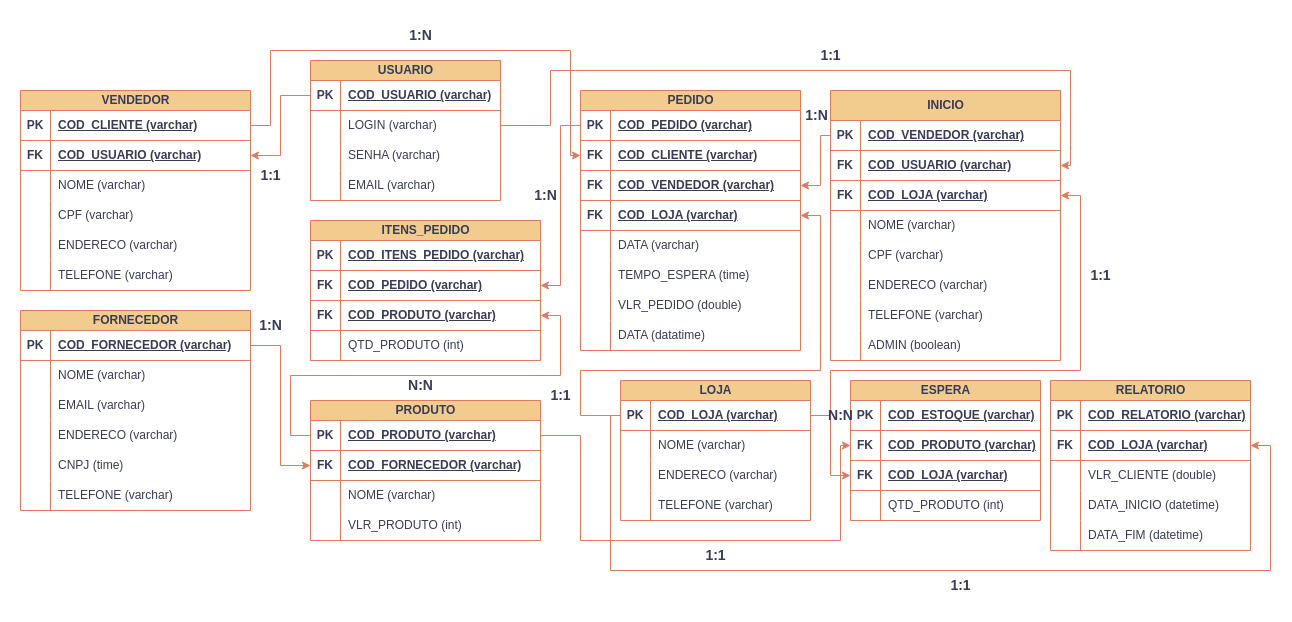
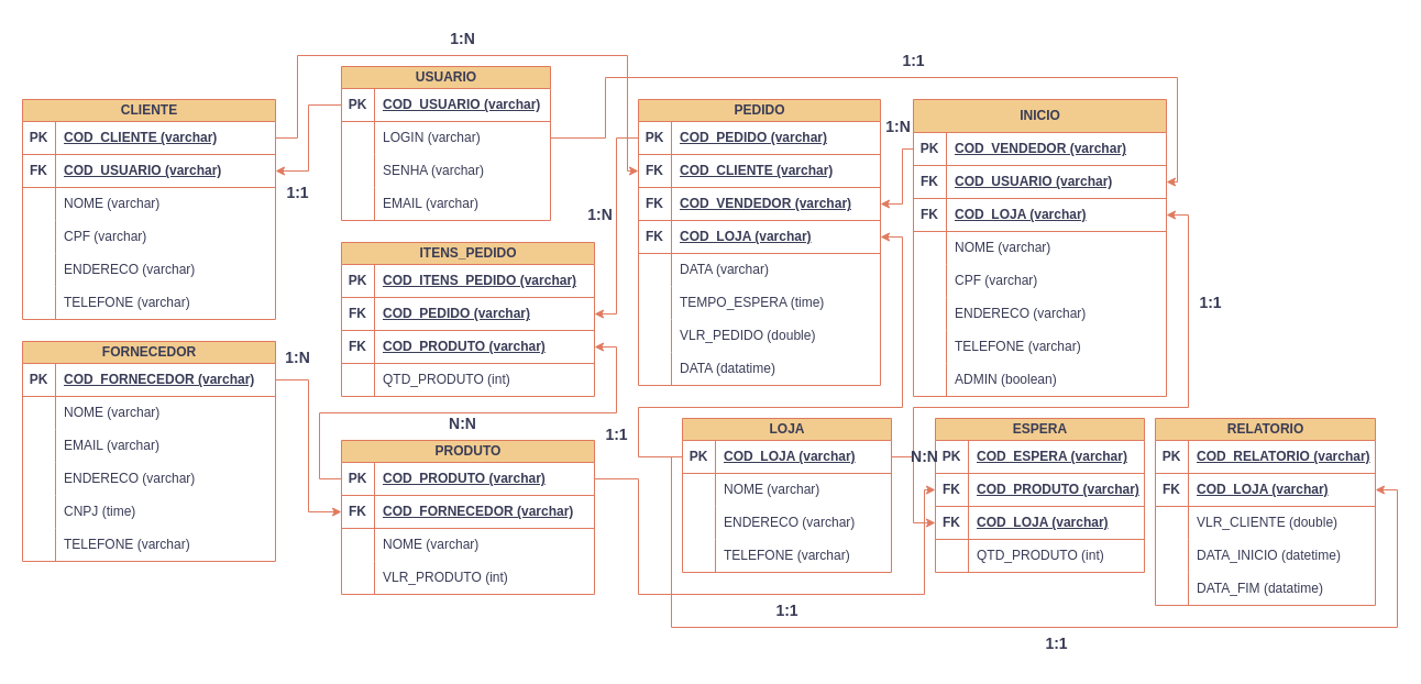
- <mxCell id="75" value="VENDEDOR" style="shape=table;startSize=20;container=1;collapsible=1;childLayout=tableLayout;fixedRows=1;rowLines=0;fontStyle=1;align=center;resizeLast=1;html=1;fillColor=#F2CC8F;rounded=0;labelBackgroundColor=none;strokeColor=#E07A5F;fontColor=#393C56;" parent="1" vertex="1"><mxGeometry x="20" y="90" width="230" height="200" as="geometry" /></mxCell>
+ <mxCell id="75" value="CLIENTE" style="shape=table;startSize=20;container=1;collapsible=1;childLayout=tableLayout;fixedRows=1;rowLines=0;fontStyle=1;align=center;resizeLast=1;html=1;fillColor=#F2CC8F;rounded=0;labelBackgroundColor=none;strokeColor=#E07A5F;fontColor=#393C56;" parent="1" vertex="1"><mxGeometry x="20" y="90" width="230" height="200" as="geometry" /></mxCell>
- <mxCell id="152" value="COD_ESTOQUE (varchar)" style="shape=partialRectangle;connectable=0;fillColor=none;top=0;left=0;bottom=0;right=0;align=left;spacingLeft=6;fontStyle=5;overflow=hidden;whiteSpace=wrap;html=1;rounded=0;labelBackgroundColor=none;strokeColor=#E07A5F;fontColor=#393C56;" parent="150" vertex="1"><mxGeometry x="30" width="160" height="30" as="geometry"><mxRectangle width="160" height="30" as="alternateBounds" /></mxGeometry></mxCell>
+ <mxCell id="152" value="COD_ESPERA (varchar)" style="shape=partialRectangle;connectable=0;fillColor=none;top=0;left=0;bottom=0;right=0;align=left;spacingLeft=6;fontStyle=5;overflow=hidden;whiteSpace=wrap;html=1;rounded=0;labelBackgroundColor=none;strokeColor=#E07A5F;fontColor=#393C56;" parent="150" vertex="1"><mxGeometry x="30" width="160" height="30" as="geometry"><mxRectangle width="160" height="30" as="alternateBounds" /></mxGeometry></mxCell>
- <mxCell id="179" value="DATA_FIM (datetime)" style="shape=partialRectangle;connectable=0;fillColor=none;top=0;left=0;bottom=0;right=0;align=left;spacingLeft=6;overflow=hidden;whiteSpace=wrap;html=1;rounded=0;labelBackgroundColor=none;strokeColor=#E07A5F;fontColor=#393C56;" parent="177" vertex="1"><mxGeometry x="30" width="170" height="30" as="geometry"><mxRectangle width="170" height="30" as="alternateBounds" /></mxGeometry></mxCell>
+ <mxCell id="179" value="DATA_FIM (datatime)" style="shape=partialRectangle;connectable=0;fillColor=none;top=0;left=0;bottom=0;right=0;align=left;spacingLeft=6;overflow=hidden;whiteSpace=wrap;html=1;rounded=0;labelBackgroundColor=none;strokeColor=#E07A5F;fontColor=#393C56;" parent="177" vertex="1"><mxGeometry x="30" width="170" height="30" as="geometry"><mxRectangle width="170" height="30" as="alternateBounds" /></mxGeometry></mxCell>
